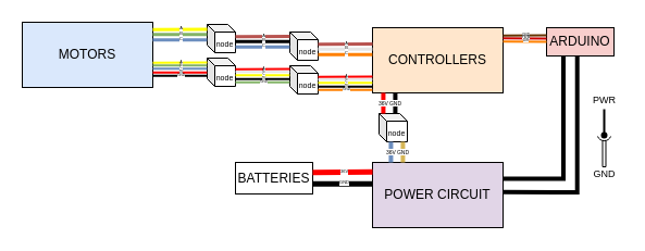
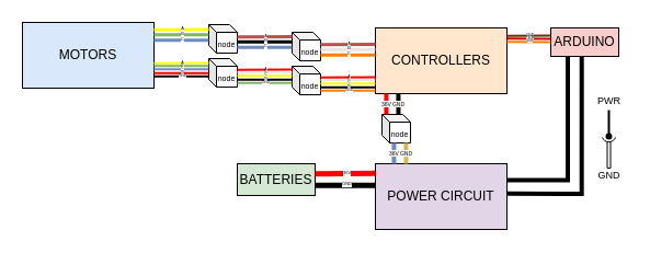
- <mxCell id="39" value="BATTERIES" style="rounded=0;whiteSpace=wrap;html=1;" parent="1" vertex="1"><mxGeometry x="216" y="149" width="71" height="29" as="geometry" /></mxCell>
+ <mxCell id="39" value="BATTERIES" style="rounded=0;whiteSpace=wrap;html=1;fillColor=#d5e8d4;" parent="1" vertex="1"><mxGeometry x="216" y="149" width="71" height="29" as="geometry" /></mxCell>
